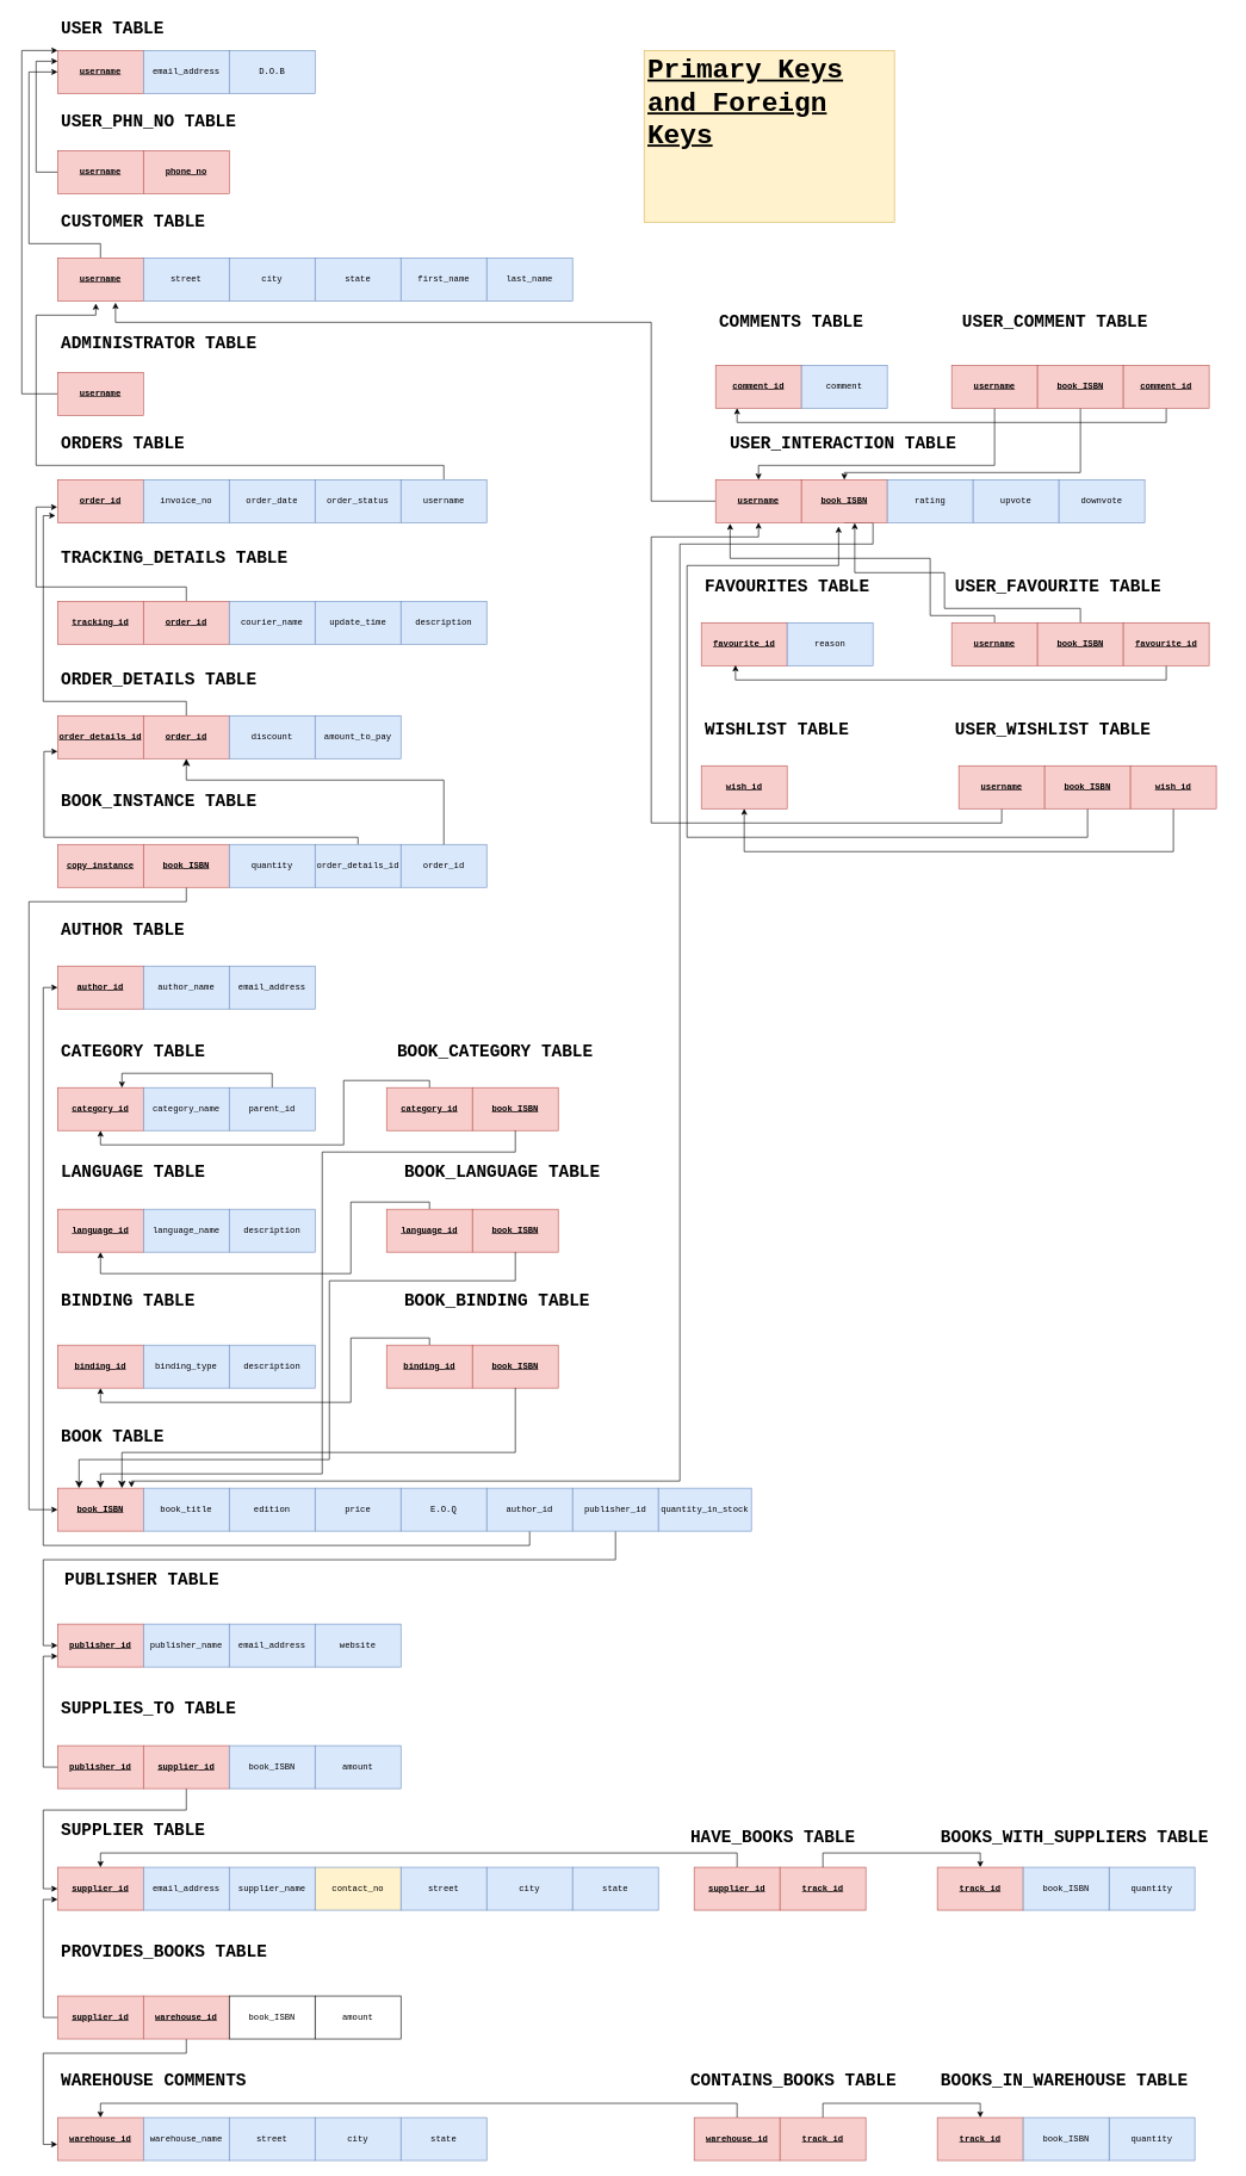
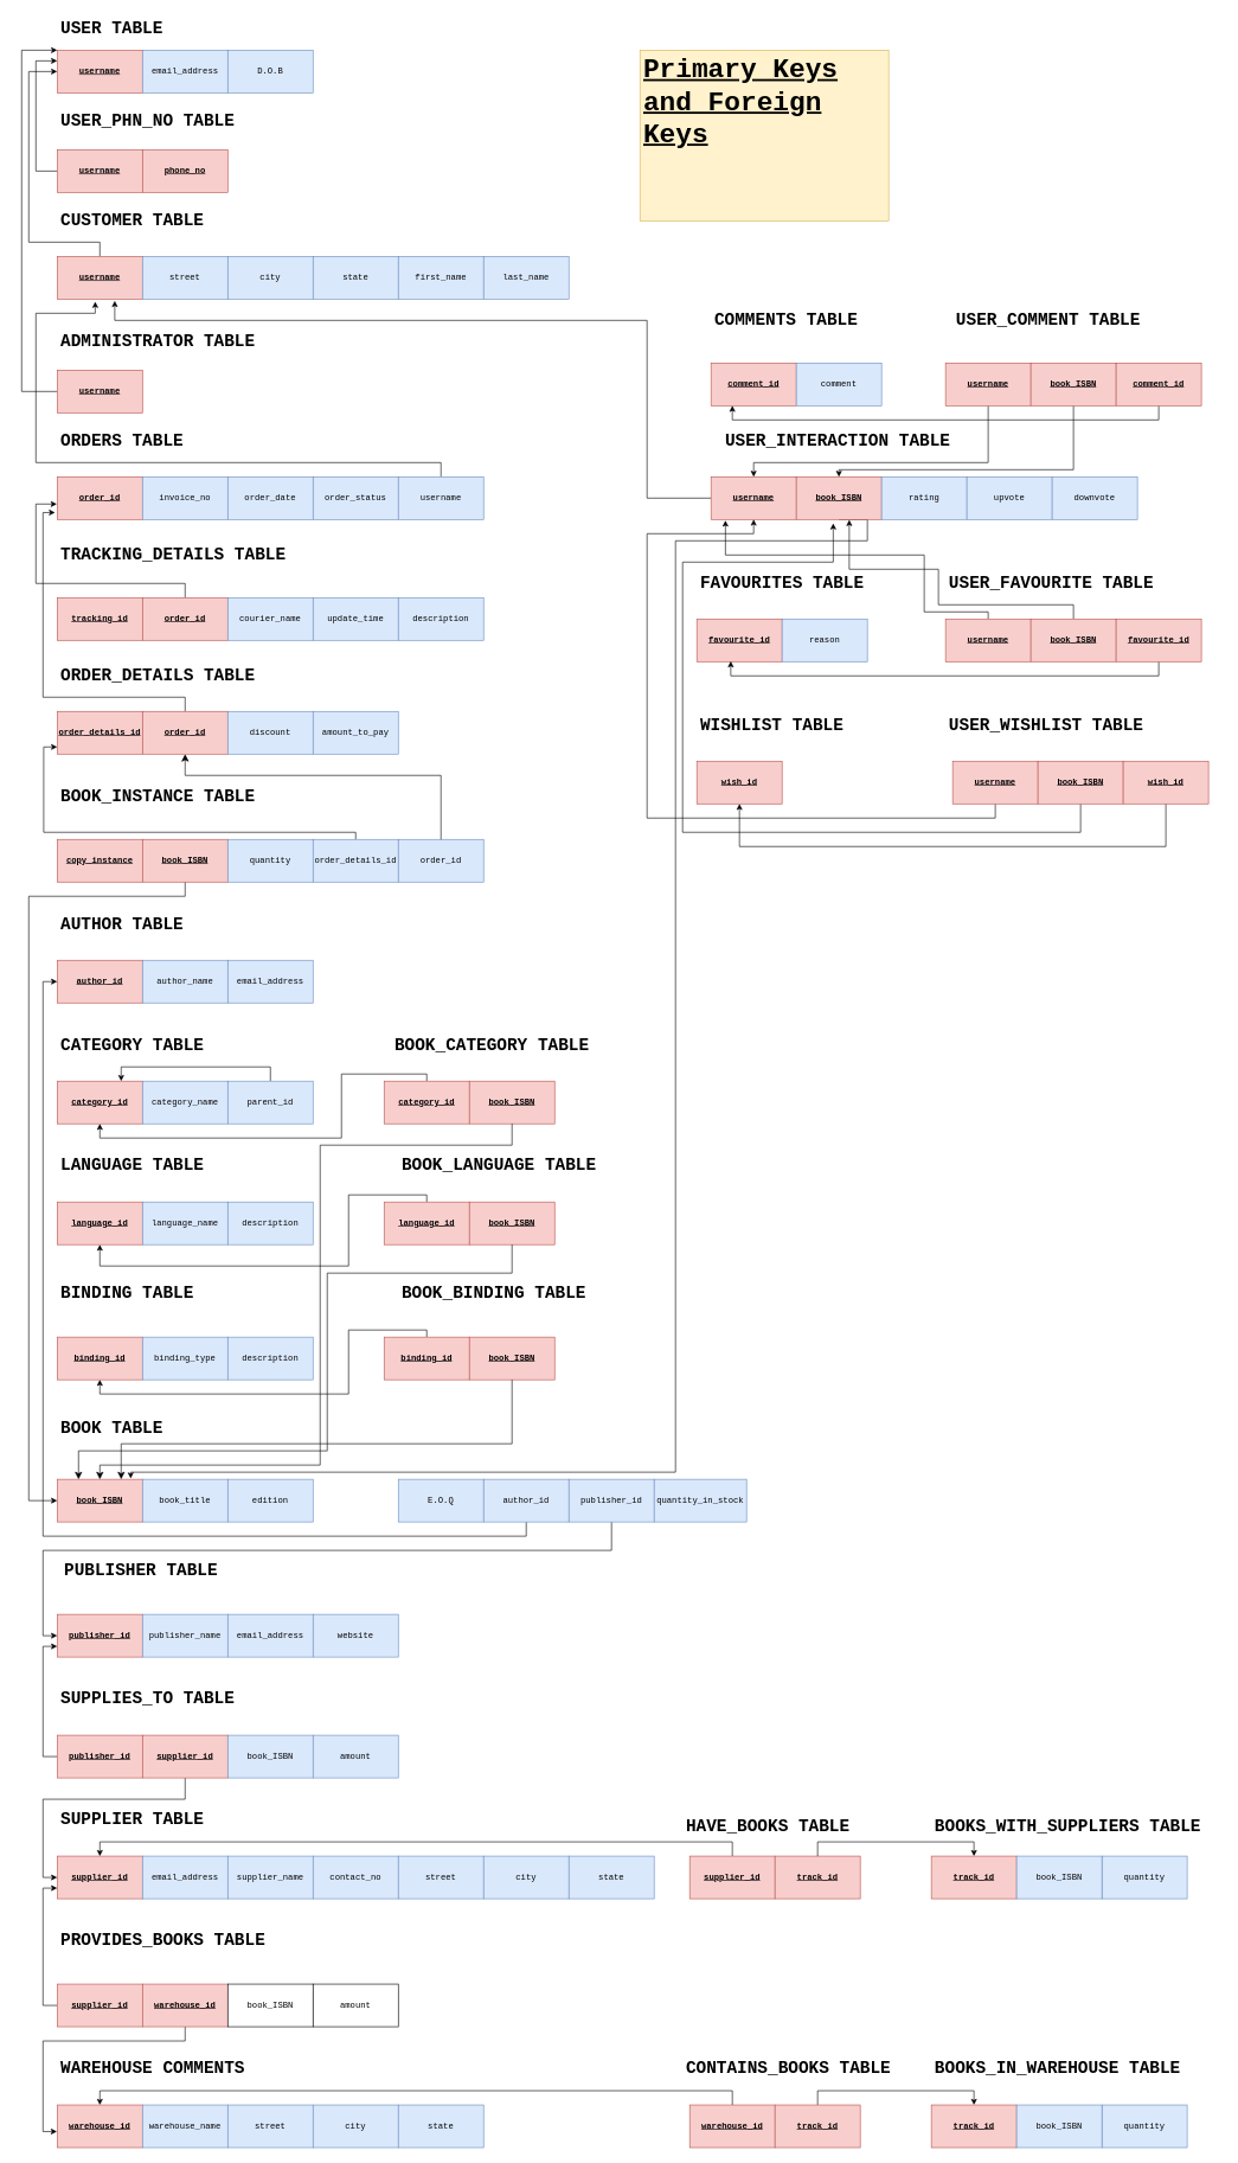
- <mxCell id="69" value="price" style="rounded=0;whiteSpace=wrap;html=1;fontFamily=Courier New;labelBackgroundColor=none;fillColor=#dae8fc;strokeColor=#6c8ebf;" parent="1" vertex="1"><mxGeometry x="440" y="2080" width="120" height="60" as="geometry" /></mxCell>
- <mxCell id="106" value="contact_no" style="rounded=0;whiteSpace=wrap;html=1;fontFamily=Courier New;labelBackgroundColor=none;fillColor=#fff2cc;strokeColor=#6c8ebf;" parent="1" vertex="1"><mxGeometry x="440" y="2610" width="120" height="60" as="geometry" /></mxCell>
+ <mxCell id="106" value="contact_no" style="rounded=0;whiteSpace=wrap;html=1;fontFamily=Courier New;labelBackgroundColor=none;fillColor=#dae8fc;strokeColor=#6c8ebf;" parent="1" vertex="1"><mxGeometry x="440" y="2610" width="120" height="60" as="geometry" /></mxCell>
